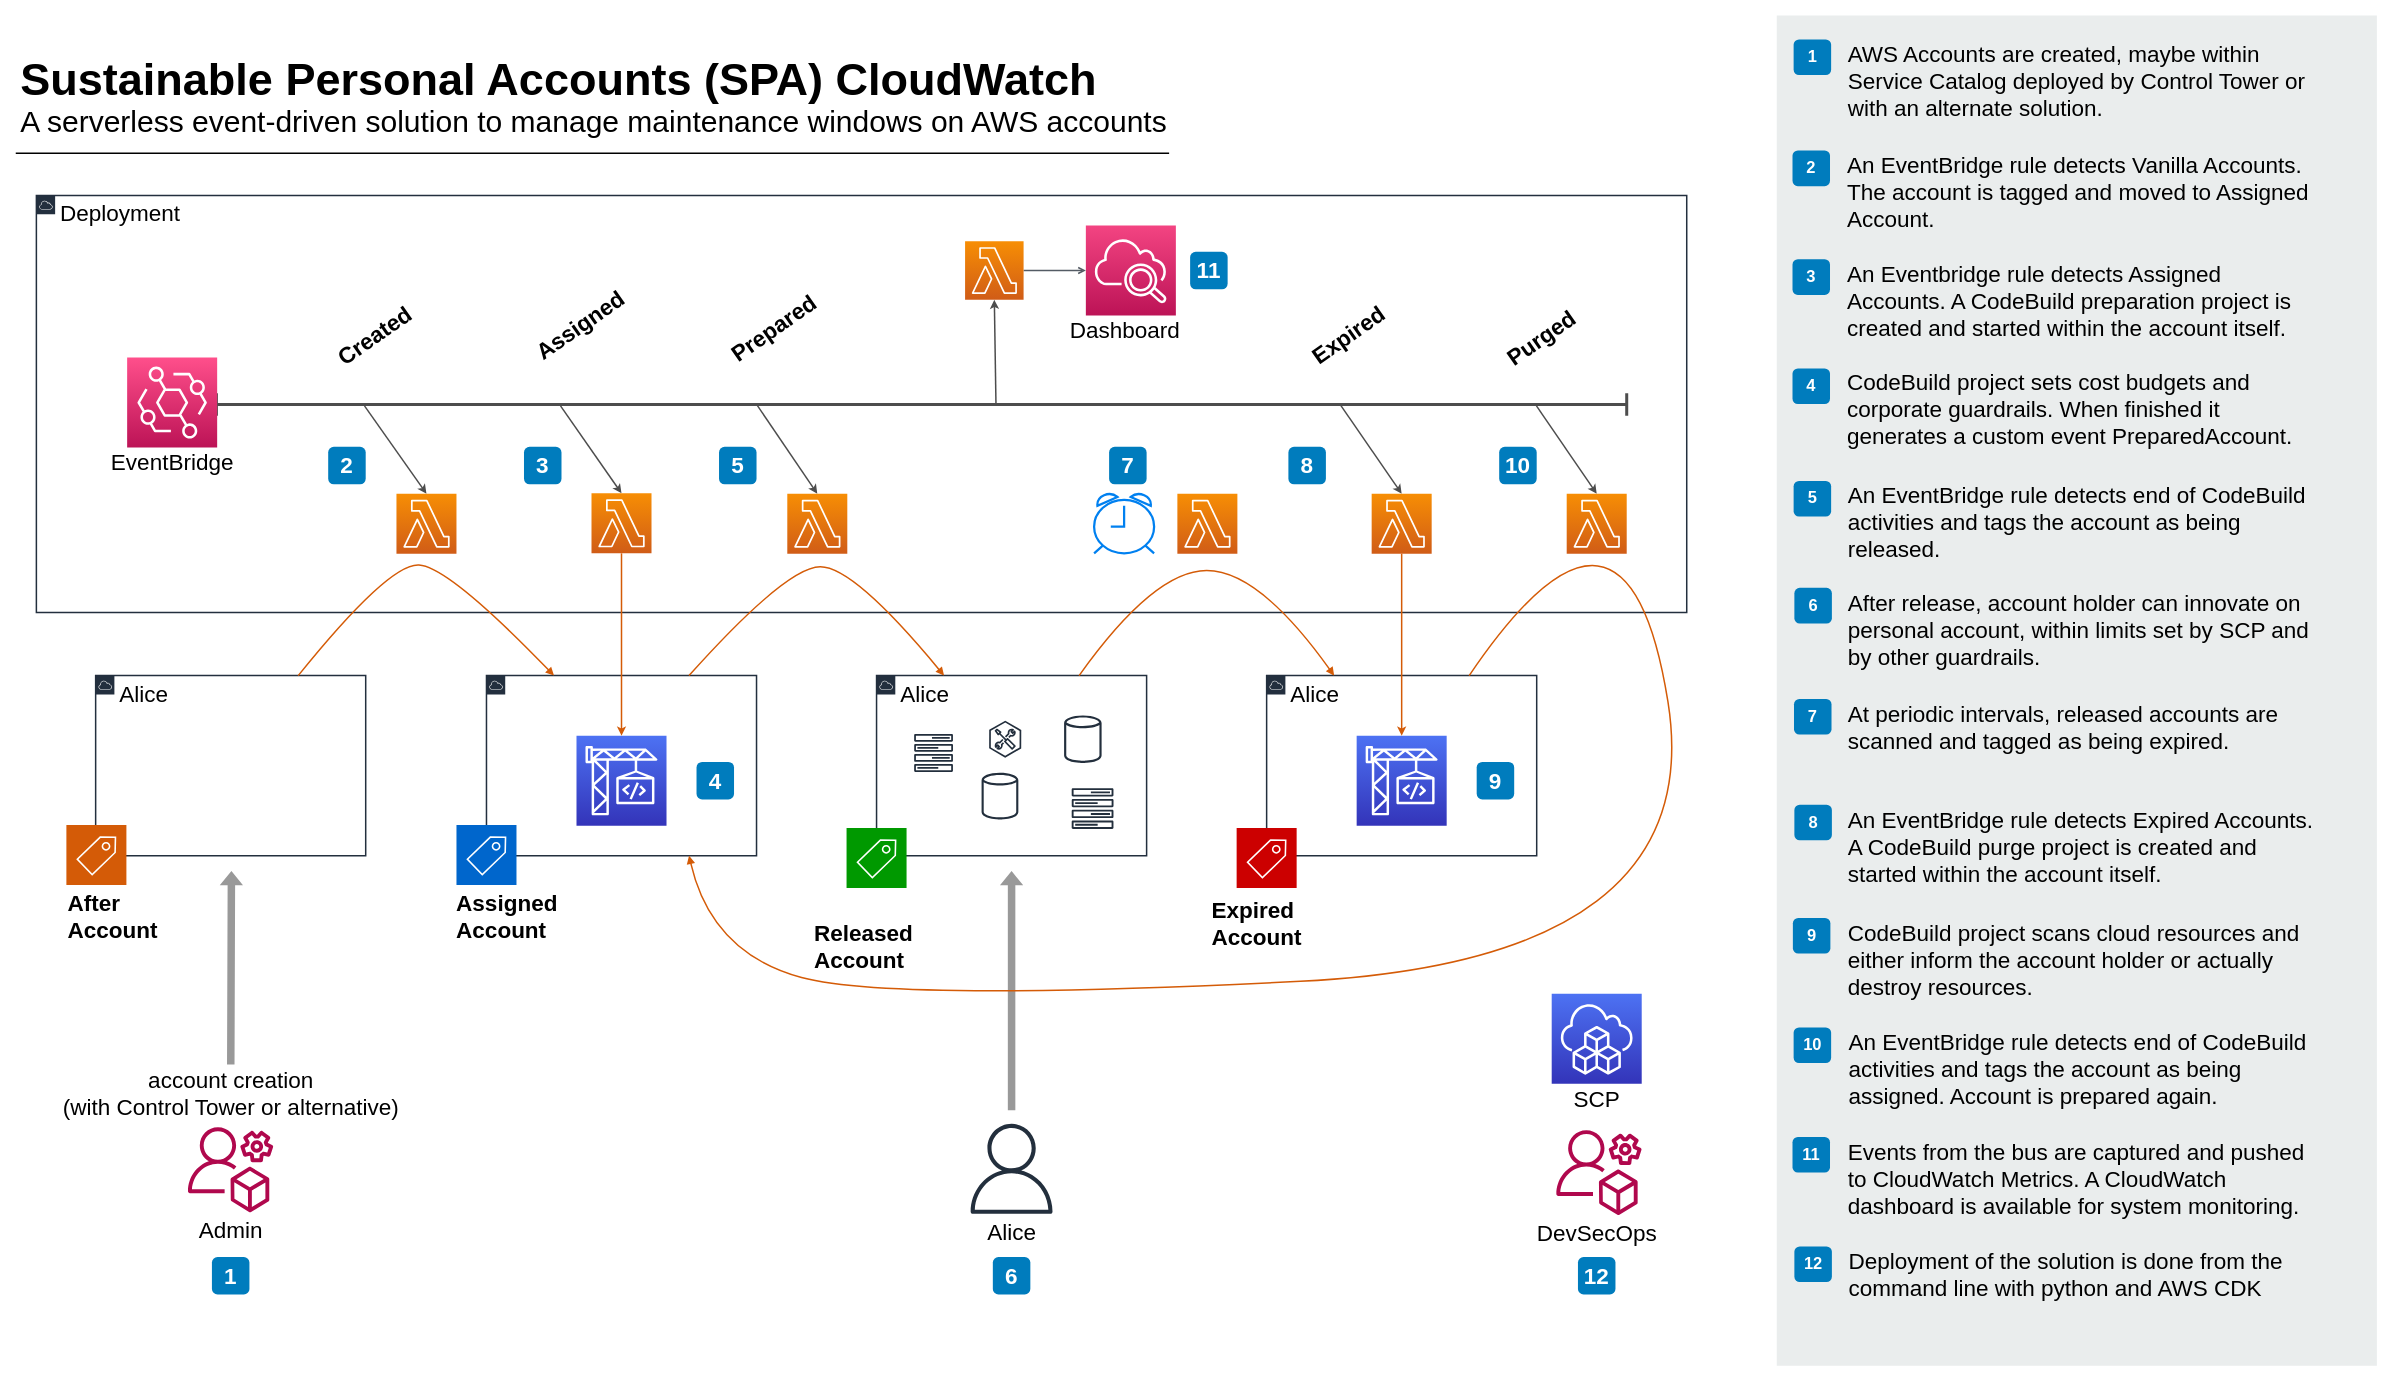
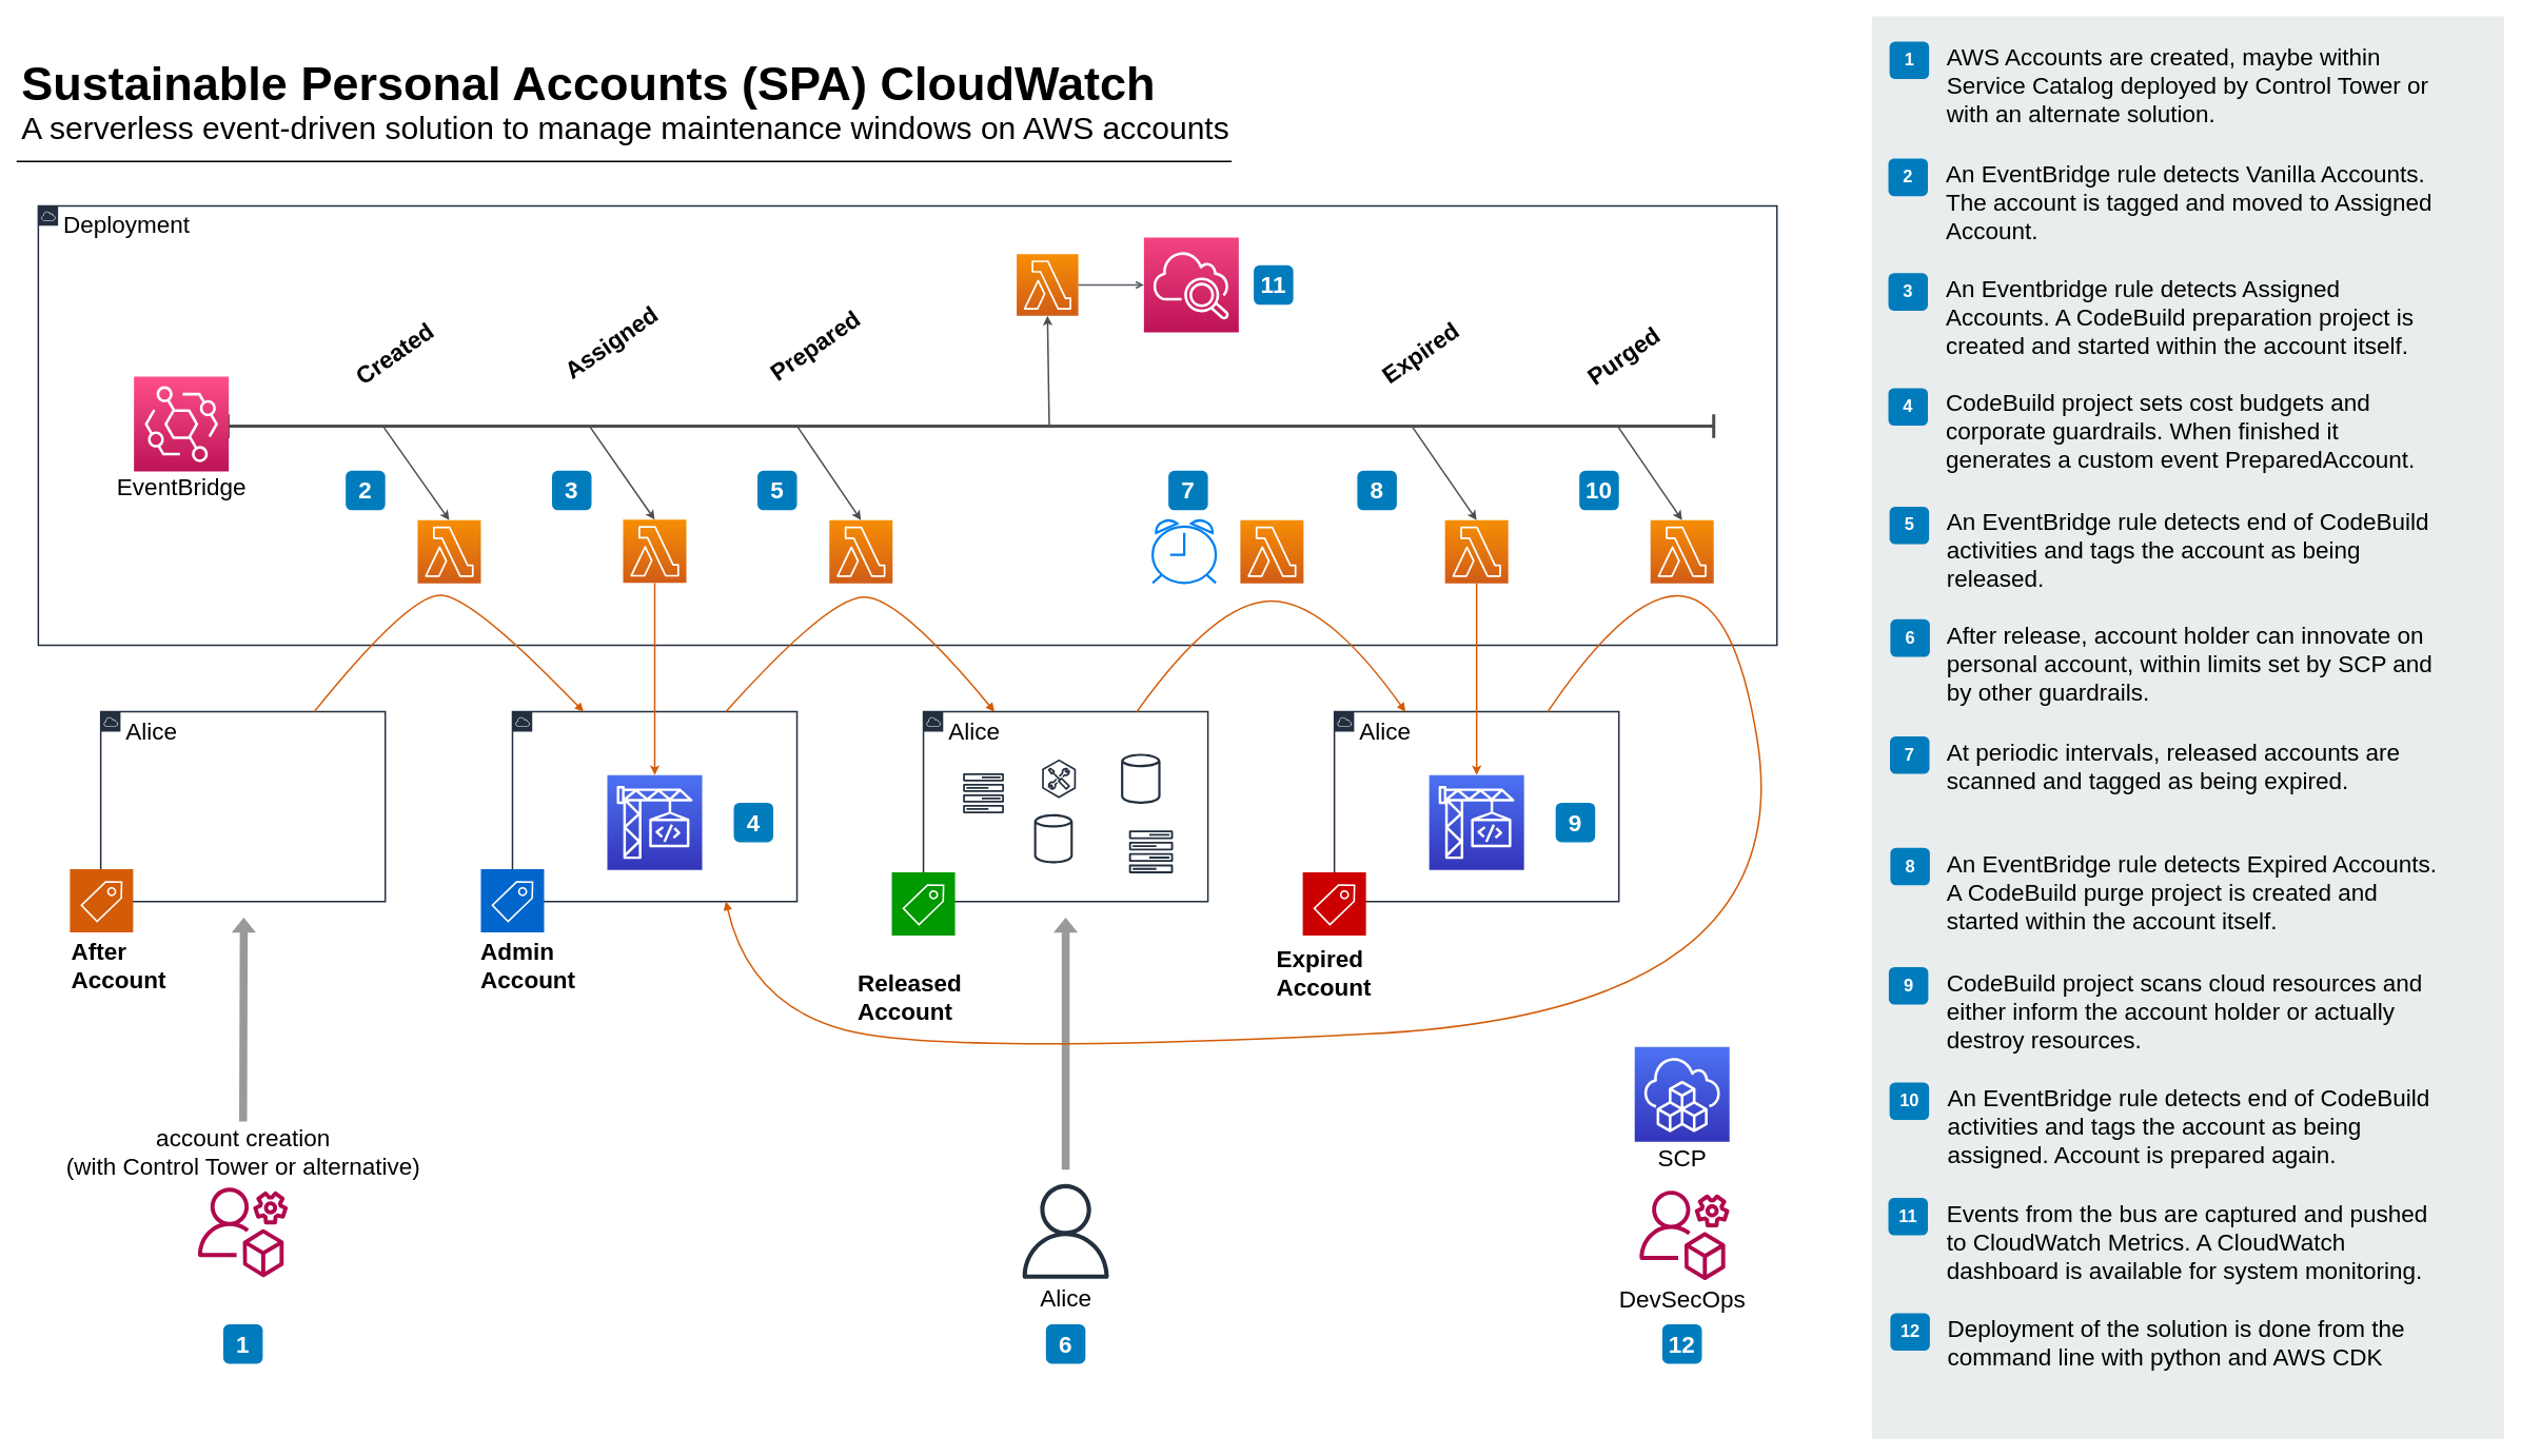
- <mxCell id="65" value="Dashboard" style="text;html=1;resizable=0;points=[];autosize=1;align=left;verticalAlign=top;spacingTop=-4;fontSize=30;fontStyle=0;fontColor=#000000;" parent="1" vertex="1"><mxGeometry x="1424" y="420" width="160" height="40" as="geometry" /></mxCell>
- <mxCell id="37" value="Assigned&lt;br style=&quot;font-size: 30px;&quot;&gt;Account" style="text;html=1;resizable=0;points=[];autosize=1;align=left;verticalAlign=top;spacingTop=-4;fontSize=30;fontStyle=1;fontColor=#000000;" parent="1" vertex="1"><mxGeometry x="606" y="1183" width="150" height="70" as="geometry" /></mxCell>
+ <mxCell id="37" value="Admin&lt;br style=&quot;font-size: 30px;&quot;&gt;Account" style="text;html=1;resizable=0;points=[];autosize=1;align=left;verticalAlign=top;spacingTop=-4;fontSize=30;fontStyle=1;fontColor=#000000;" parent="1" vertex="1"><mxGeometry x="606" y="1183" width="150" height="70" as="geometry" /></mxCell>
- <mxCell id="19" value="Admin" style="text;html=1;resizable=0;points=[];autosize=1;align=center;verticalAlign=top;spacingTop=-4;fontSize=30;fontStyle=0;fontColor=#000000;" parent="1" vertex="1"><mxGeometry x="257" y="1618.75" width="100" height="40" as="geometry" /></mxCell>
